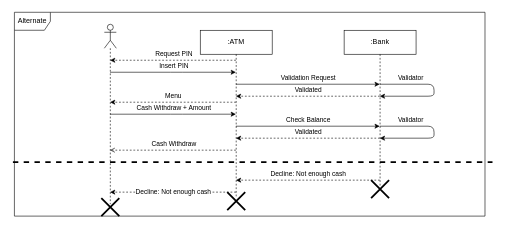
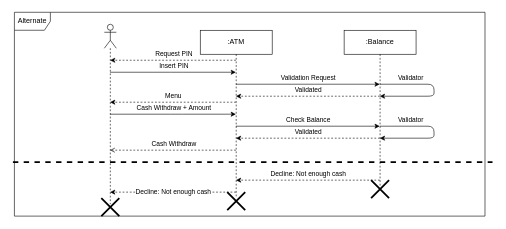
- <mxCell id="4" value=":Bank" style="shape=umlLifeline;perimeter=lifelinePerimeter;whiteSpace=wrap;html=1;container=1;collapsible=0;recursiveResize=0;outlineConnect=0;" parent="1" vertex="1"><mxGeometry x="573" y="50" width="120" height="260" as="geometry" /></mxCell>
+ <mxCell id="4" value=":Balance" style="shape=umlLifeline;perimeter=lifelinePerimeter;whiteSpace=wrap;html=1;container=1;collapsible=0;recursiveResize=0;outlineConnect=0;" parent="1" vertex="1"><mxGeometry x="573" y="50" width="120" height="260" as="geometry" /></mxCell>
